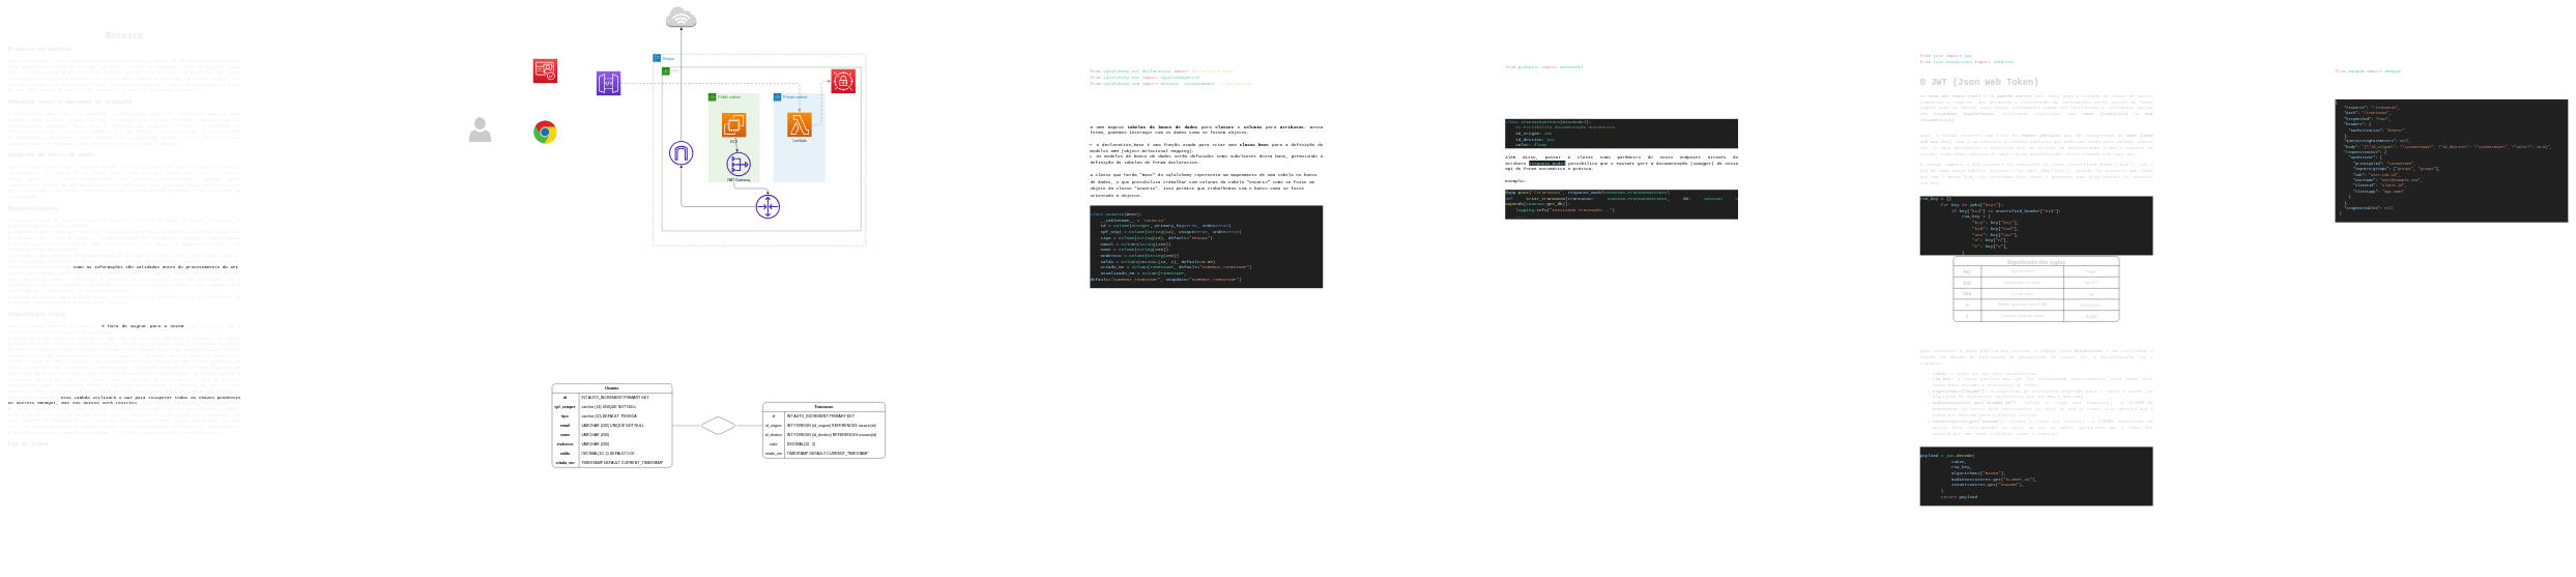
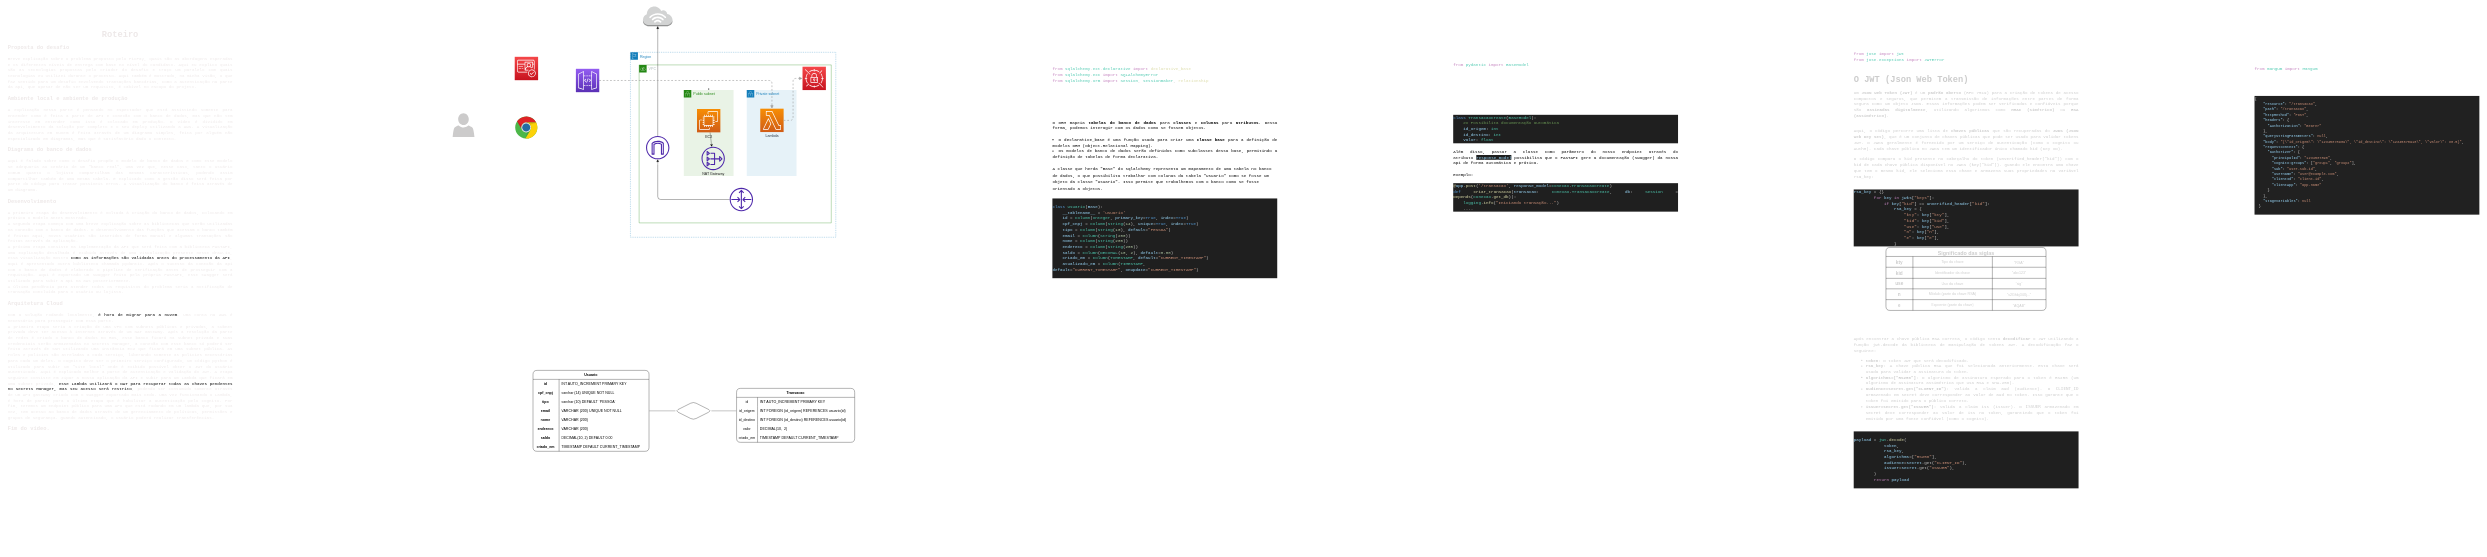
- <mxCell id="45" style="edgeStyle=orthogonalEdgeStyle;html=1;fontSize=8;fontColor=#FFFFFF;" parent="44" source="46" target="53" edge="1"><mxGeometry relative="1" as="geometry" /></mxCell>
+ <mxCell id="45" style="edgeStyle=orthogonalEdgeStyle;html=1;fontSize=8;fontColor=#FFFFFF;" parent="44" source="46" target="48" edge="1"><mxGeometry relative="1" as="geometry" /></mxCell>
- <mxCell id="7" value="&lt;span style=&quot;&quot;&gt;cpf_sempre&amp;nbsp;&lt;/span&gt;" style="shape=partialRectangle;html=1;whiteSpace=wrap;connectable=0;fillColor=none;top=0;left=0;bottom=0;right=0;overflow=hidden;rounded=1;shadow=0;glass=0;sketch=0;align=center;fontStyle=1" parent="6" vertex="1"><mxGeometry width="87" height="30" as="geometry"><mxRectangle width="87" height="30" as="alternateBounds" /></mxGeometry></mxCell>
+ <mxCell id="7" value="&lt;span style=&quot;&quot;&gt;cpf_cnpj&amp;nbsp;&lt;/span&gt;" style="shape=partialRectangle;html=1;whiteSpace=wrap;connectable=0;fillColor=none;top=0;left=0;bottom=0;right=0;overflow=hidden;rounded=1;shadow=0;glass=0;sketch=0;align=center;fontStyle=1" parent="6" vertex="1"><mxGeometry width="87" height="30" as="geometry"><mxRectangle width="87" height="30" as="alternateBounds" /></mxGeometry></mxCell>
